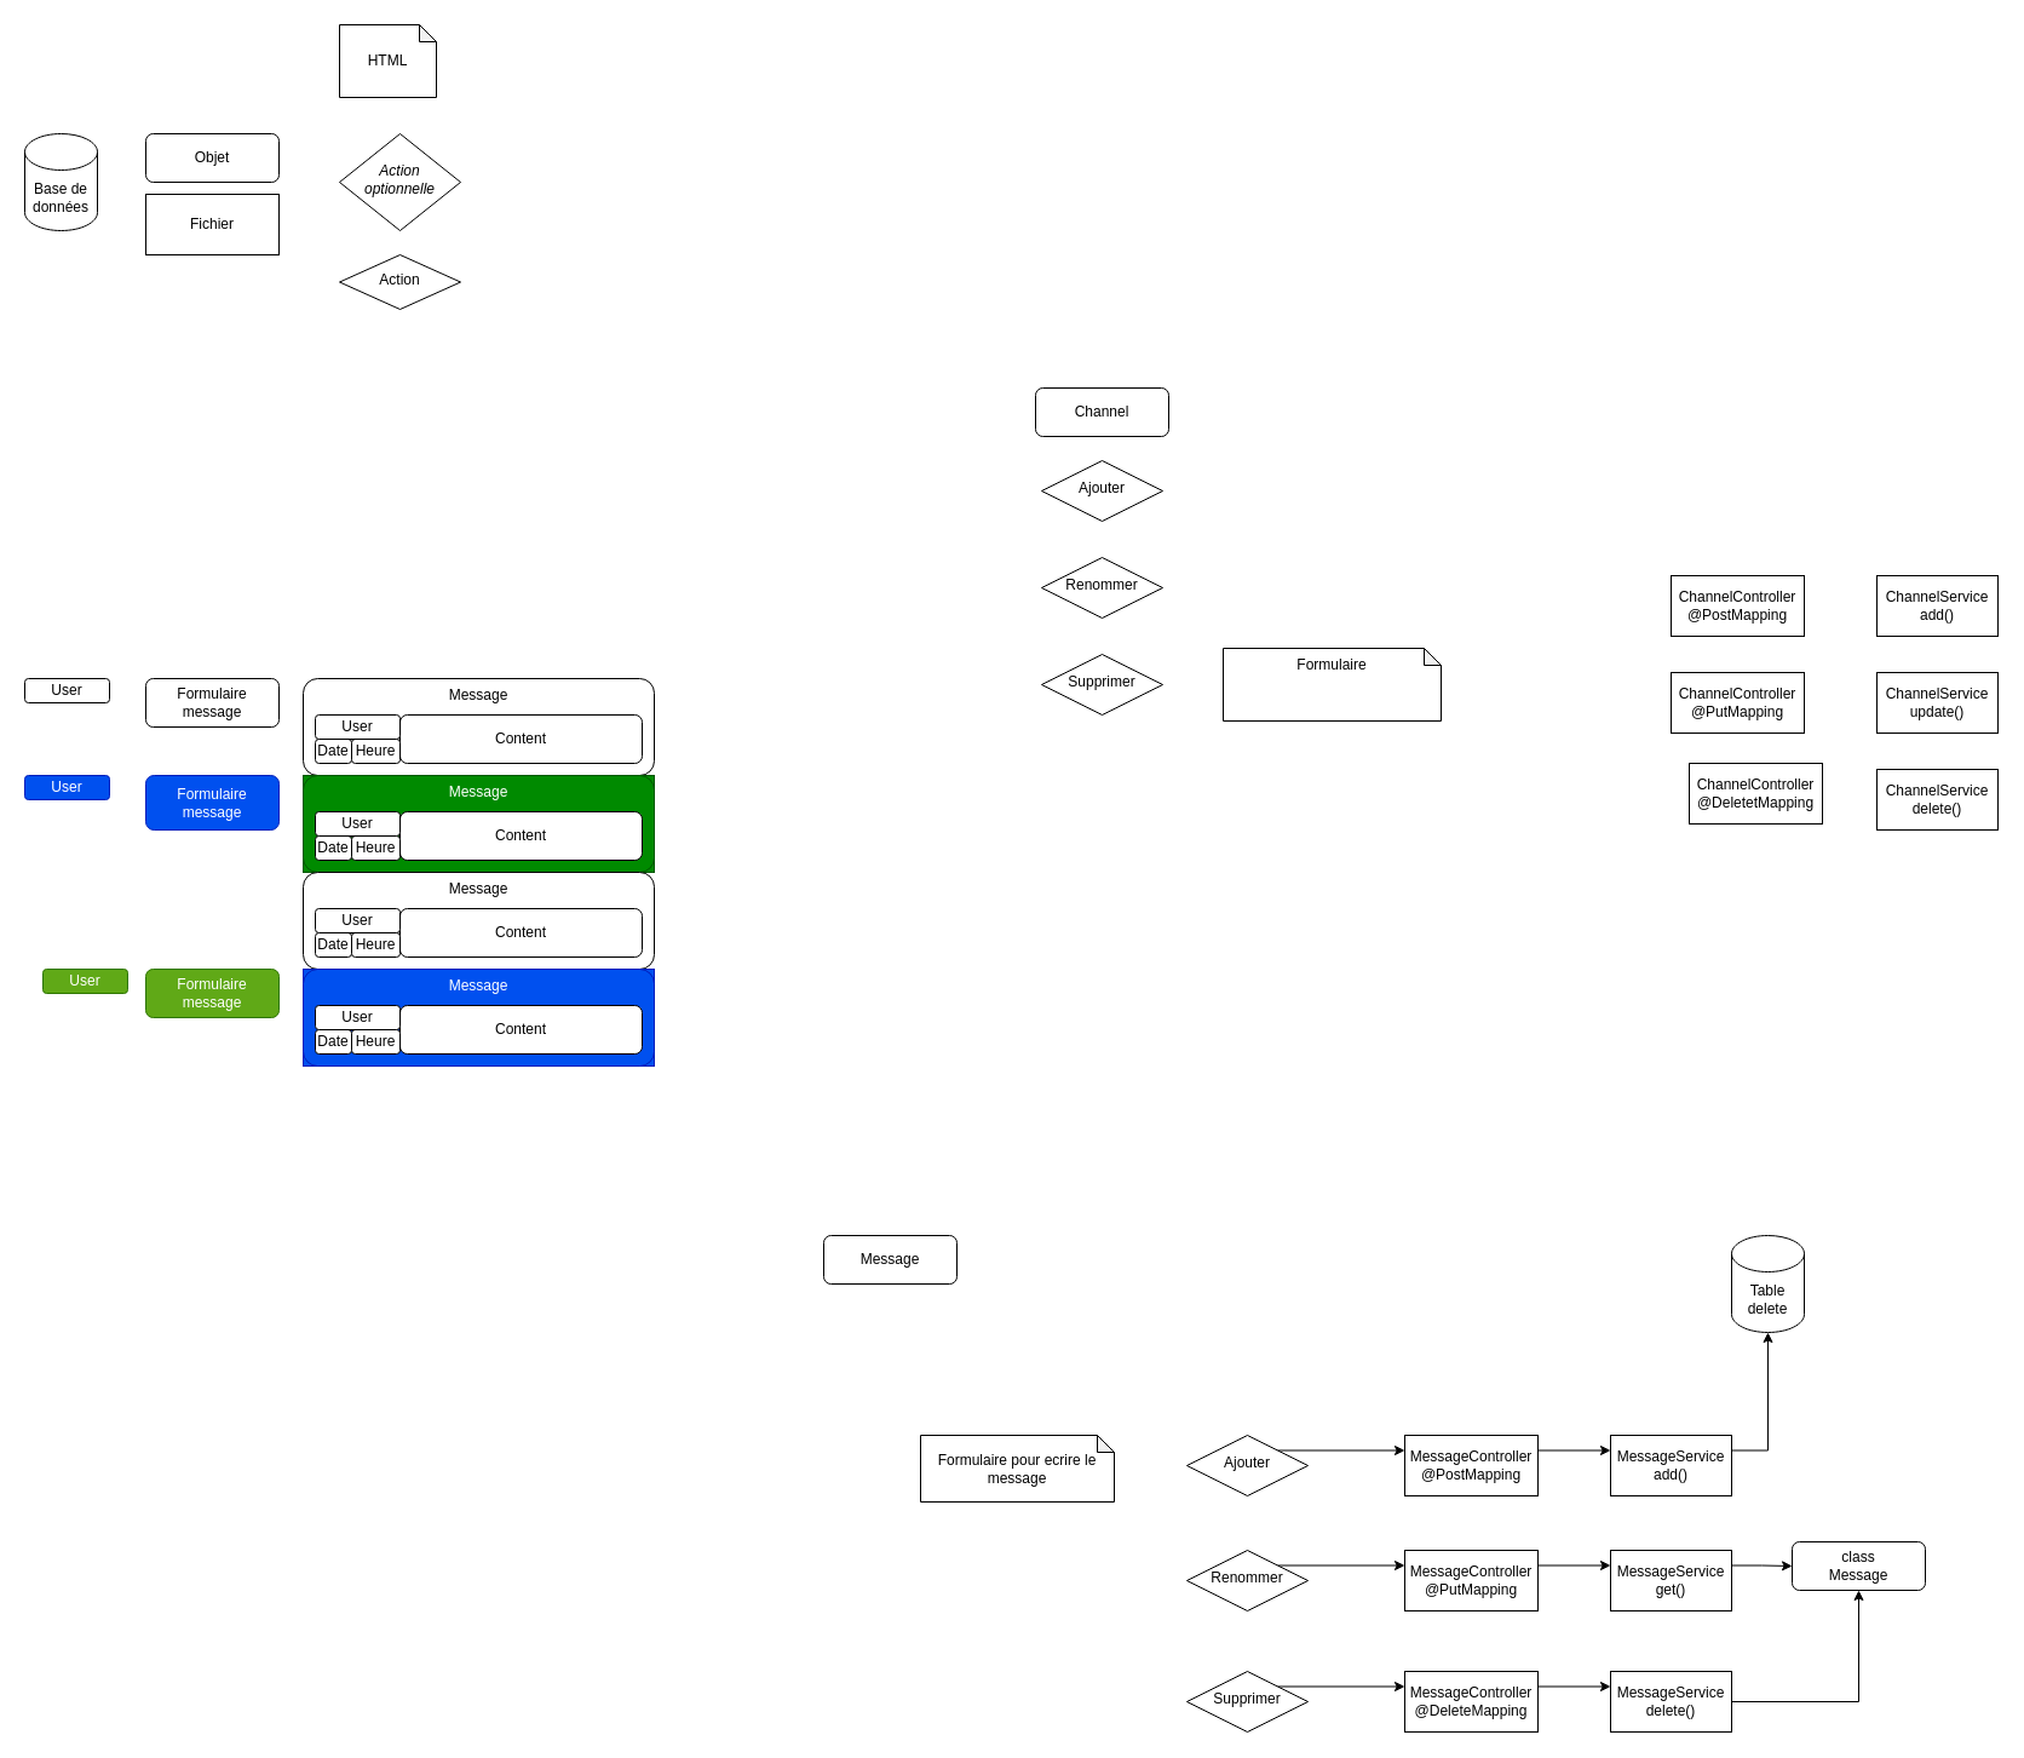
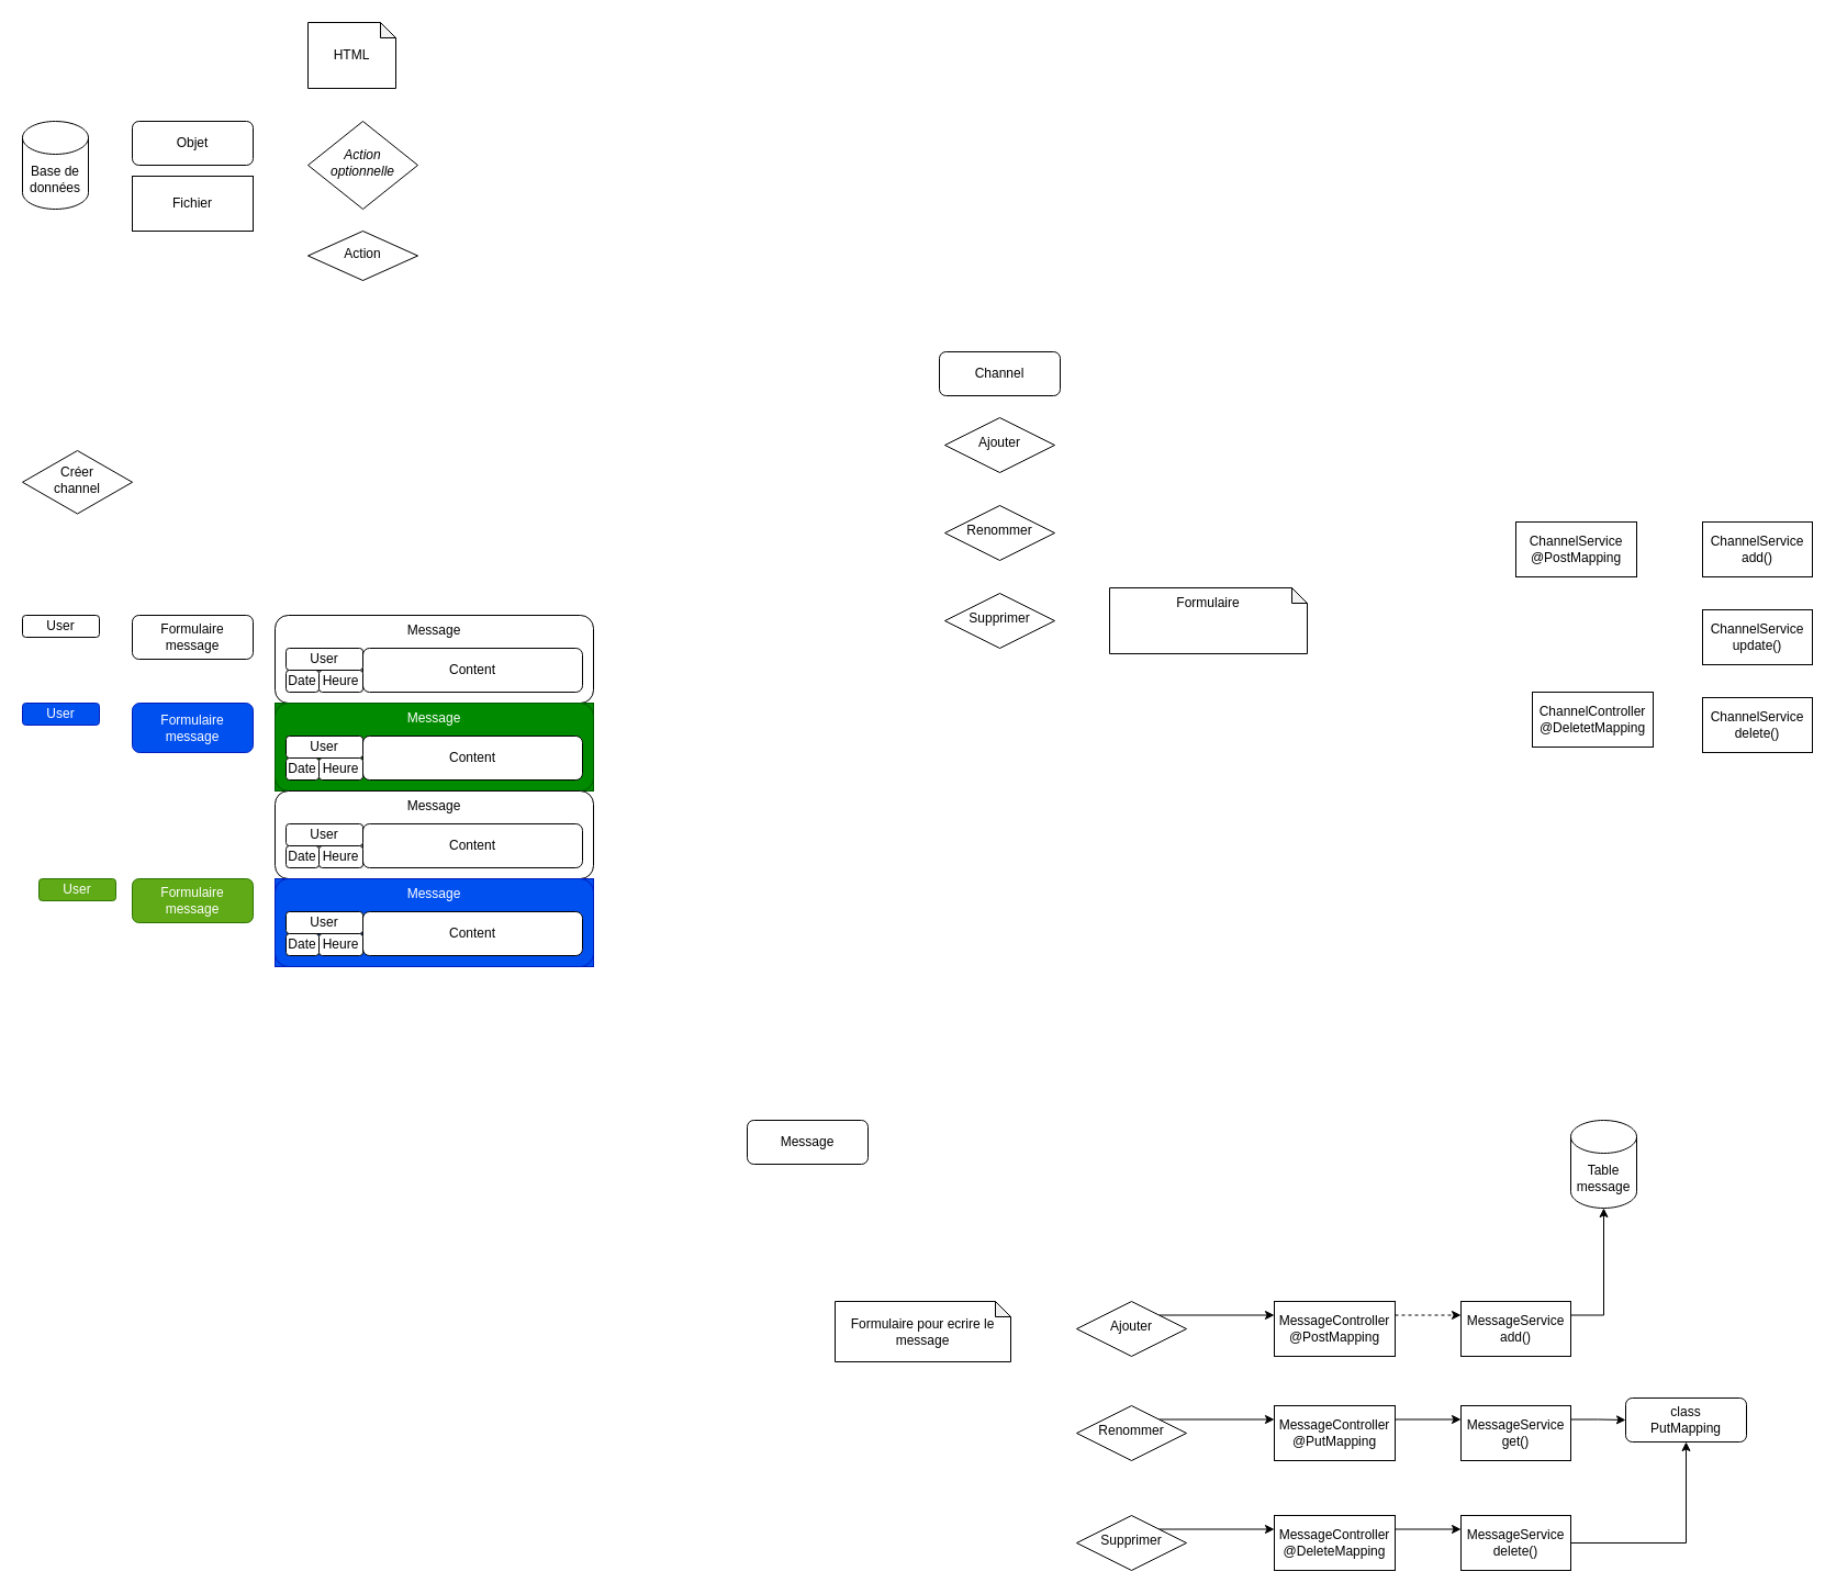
+ <mxCell id="29" value="Créer&lt;br&gt;channel" style="rhombus;whiteSpace=wrap;html=1;shadow=0;fontFamily=Helvetica;fontSize=12;align=center;strokeWidth=1;spacing=6;spacingTop=-4;" parent="1" vertex="1"><mxGeometry x="20" y="410" width="100" height="57.5" as="geometry" /></mxCell>
- <mxCell id="6" value="ChannelController&lt;br&gt;@PostMapping" style="rounded=0;whiteSpace=wrap;html=1;fontSize=12;glass=0;strokeWidth=1;shadow=0;" parent="1" vertex="1"><mxGeometry x="1380" y="475" width="110" height="50" as="geometry" /></mxCell>
+ <mxCell id="6" value="ChannelService&lt;br&gt;@PostMapping" style="rounded=0;whiteSpace=wrap;html=1;fontSize=12;glass=0;strokeWidth=1;shadow=0;" parent="1" vertex="1"><mxGeometry x="1380" y="475" width="110" height="50" as="geometry" /></mxCell>
- <mxCell id="19" value="ChannelController&lt;br&gt;@PutMapping" style="rounded=0;whiteSpace=wrap;html=1;fontSize=12;glass=0;strokeWidth=1;shadow=0;" parent="1" vertex="1"><mxGeometry x="1380" y="555" width="110" height="50" as="geometry" /></mxCell>
- <mxCell id="57" value="Table&lt;br&gt;delete" style="shape=cylinder3;whiteSpace=wrap;html=1;boundedLbl=1;backgroundOutline=1;size=15;" parent="1" vertex="1"><mxGeometry x="1430" y="1020" width="60" height="80" as="geometry" /></mxCell>
+ <mxCell id="57" value="Table&lt;br&gt;message" style="shape=cylinder3;whiteSpace=wrap;html=1;boundedLbl=1;backgroundOutline=1;size=15;" parent="1" vertex="1"><mxGeometry x="1430" y="1020" width="60" height="80" as="geometry" /></mxCell>
- <mxCell id="24" style="edgeStyle=orthogonalEdgeStyle;rounded=0;orthogonalLoop=1;jettySize=auto;html=1;exitX=1;exitY=0.25;exitDx=0;exitDy=0;entryX=0;entryY=0.25;entryDx=0;entryDy=0;" edge="1" parent="1" source="25" target="27"><mxGeometry relative="1" as="geometry" /></mxCell>
+ <mxCell id="24" style="edgeStyle=orthogonalEdgeStyle;rounded=0;orthogonalLoop=1;jettySize=auto;html=1;exitX=1;exitY=0.25;exitDx=0;exitDy=0;entryX=0;entryY=0.25;entryDx=0;entryDy=0;dashed=1;" edge="1" parent="1" source="25" target="27"><mxGeometry relative="1" as="geometry" /></mxCell>
- <mxCell id="63" value="class &lt;br&gt;Message" style="rounded=1;whiteSpace=wrap;html=1;fontSize=12;glass=0;strokeWidth=1;shadow=0;" vertex="1" parent="1"><mxGeometry x="1480" y="1273" width="110" height="40" as="geometry" /></mxCell>
+ <mxCell id="63" value="class &lt;br&gt;PutMapping" style="rounded=1;whiteSpace=wrap;html=1;fontSize=12;glass=0;strokeWidth=1;shadow=0;" vertex="1" parent="1"><mxGeometry x="1480" y="1273" width="110" height="40" as="geometry" /></mxCell>
